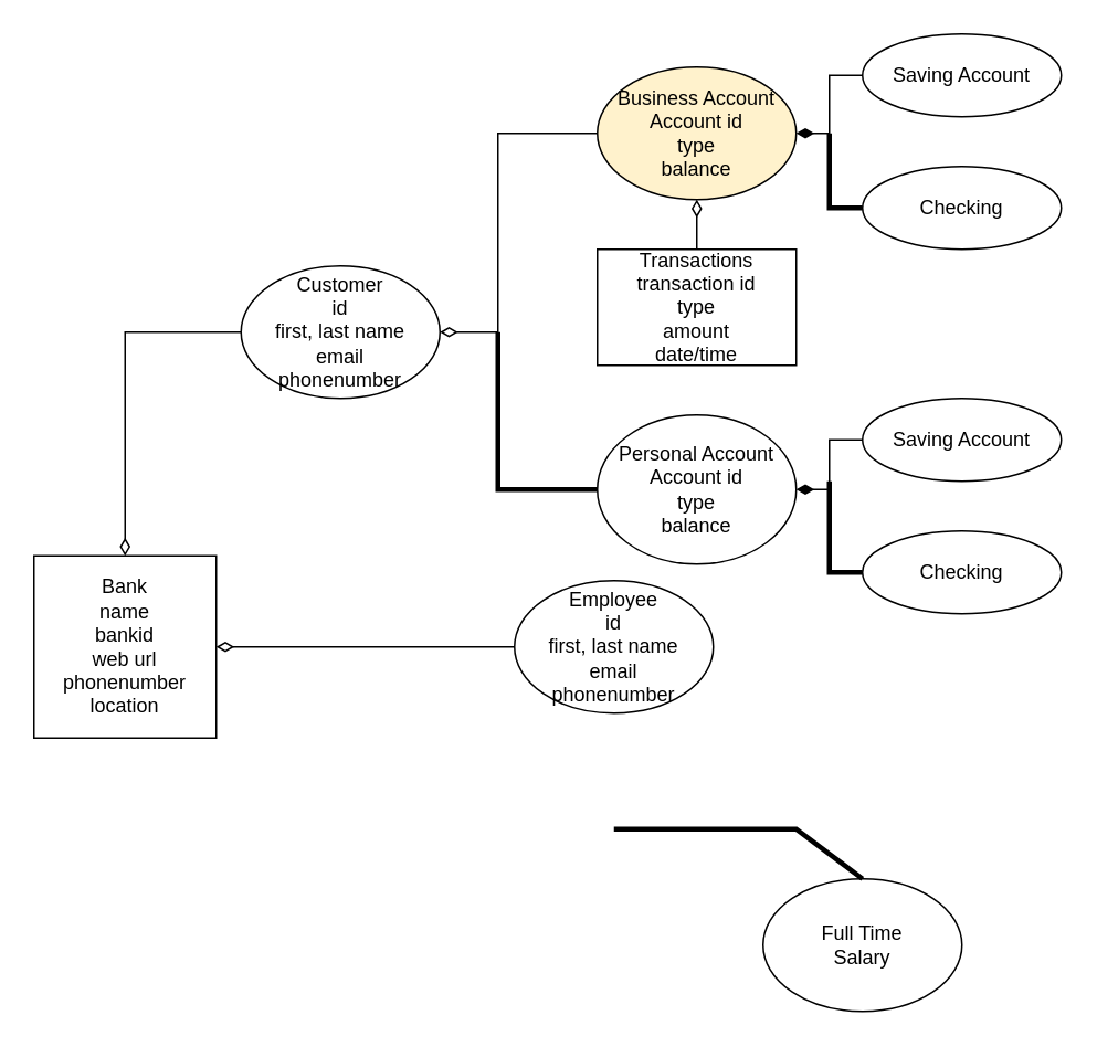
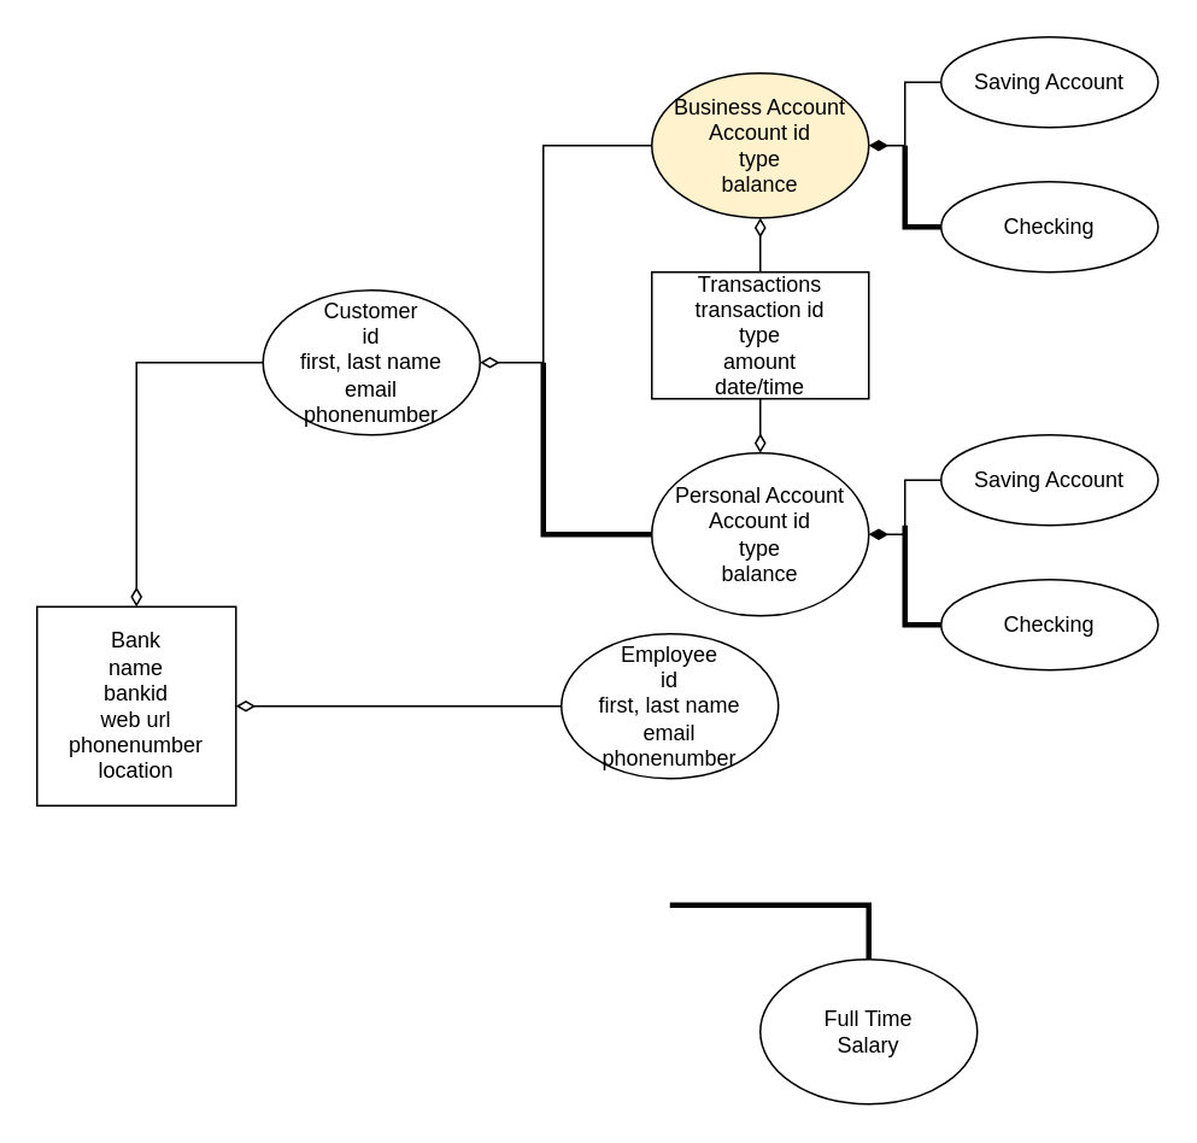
+ <mxCell id="24" value="" style="endArrow=none;startArrow=diamondThin;endFill=0;startFill=0;html=1;verticalAlign=bottom;labelBackgroundColor=none;strokeWidth=1;startSize=8;endSize=8;rounded=0;entryX=0.5;entryY=1;entryDx=0;entryDy=0;exitX=0.5;exitY=0;exitDx=0;exitDy=0;" edge="1" parent="1" source="6" target="13"><mxGeometry width="160" relative="1" as="geometry"><mxPoint x="240" y="170" as="sourcePoint" /><mxPoint x="400" y="170" as="targetPoint" /></mxGeometry></mxCell>
- <mxCell id="4" value="Full Time&lt;br&gt;Salary" style="ellipse;whiteSpace=wrap;html=1;" parent="1" vertex="1"><mxGeometry x="460" y="530" width="120" height="80" as="geometry" /></mxCell>
+ <mxCell id="4" value="Full Time&lt;br&gt;Salary" style="ellipse;whiteSpace=wrap;html=1;" parent="1" vertex="1"><mxGeometry x="420" y="530" width="120" height="80" as="geometry" /></mxCell>
